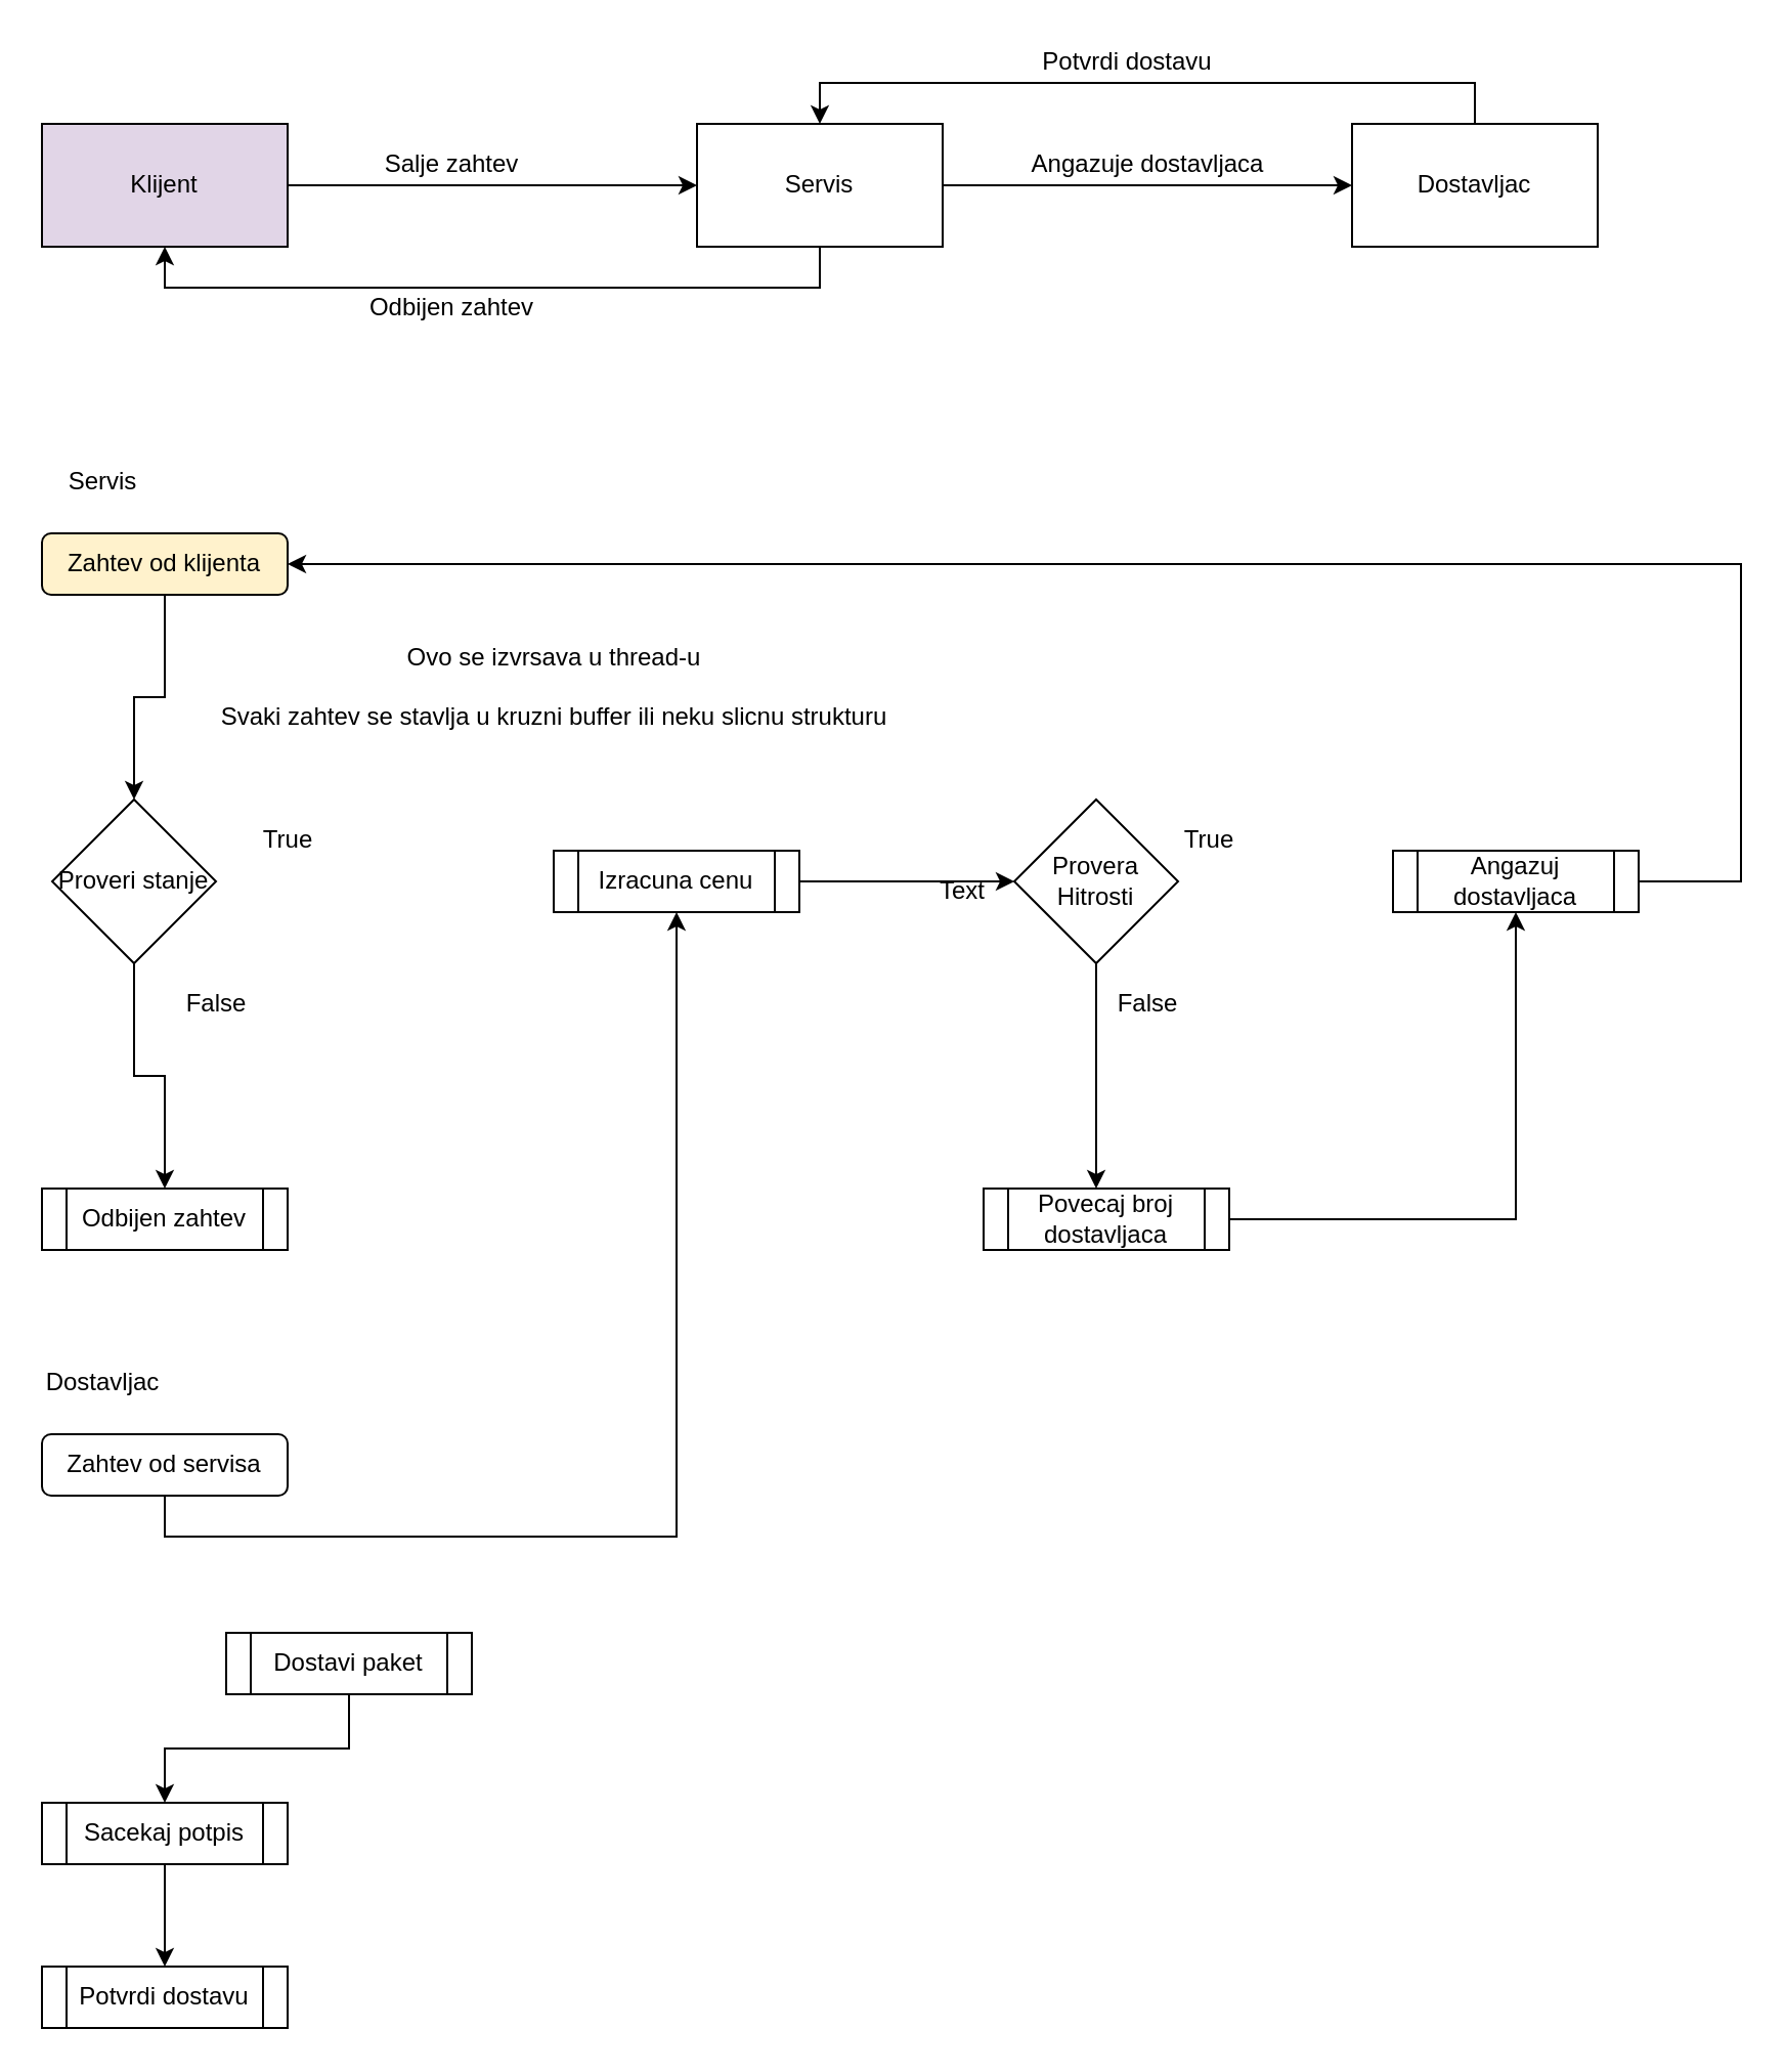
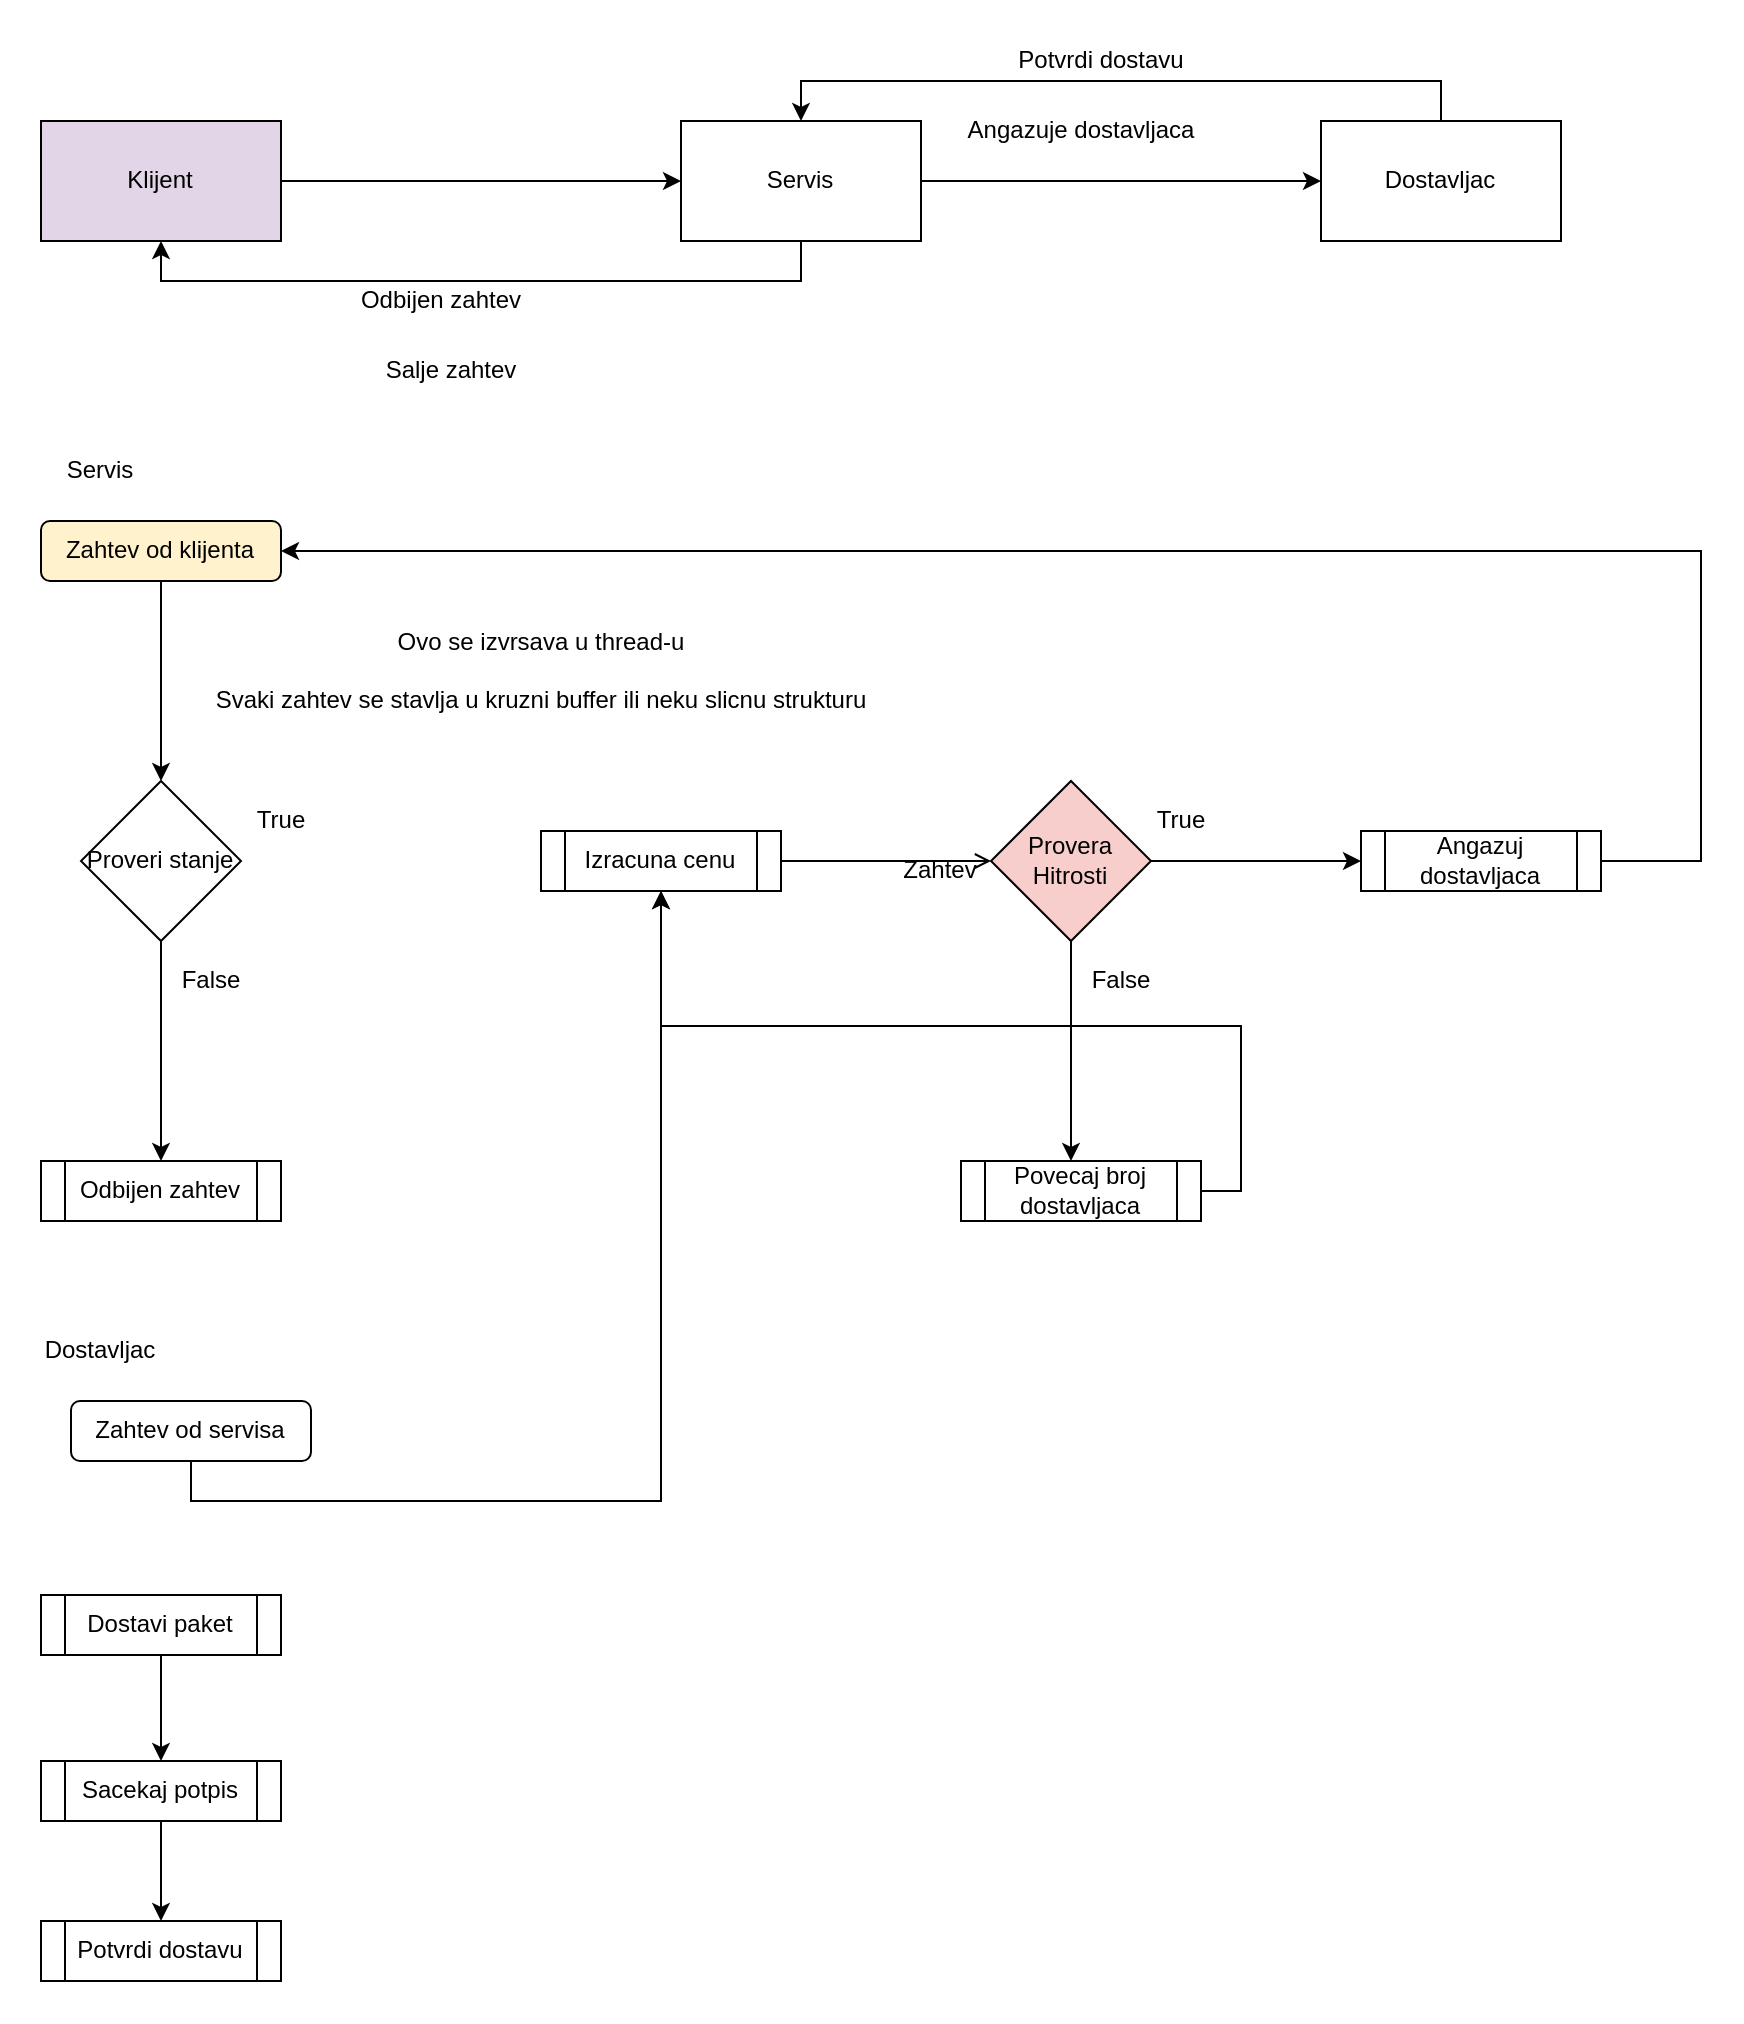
- <mxCell id="9" value="Salje zahtev" style="text;html=1;align=center;verticalAlign=middle;resizable=0;points=[];autosize=1;strokeColor=none;fillColor=none;" vertex="1" parent="1"><mxGeometry x="180" y="70" width="80" height="20" as="geometry" /></mxCell>
+ <mxCell id="9" value="Salje zahtev" style="text;html=1;align=center;verticalAlign=middle;resizable=0;points=[];autosize=1;strokeColor=none;fillColor=none;" vertex="1" parent="1"><mxGeometry x="185" y="175" width="80" height="20" as="geometry" /></mxCell>
- <mxCell id="10" value="Angazuje dostavljaca&lt;br&gt;" style="text;html=1;align=center;verticalAlign=middle;resizable=0;points=[];autosize=1;strokeColor=none;fillColor=none;" vertex="1" parent="1"><mxGeometry x="495" y="70" width="130" height="20" as="geometry" /></mxCell>
+ <mxCell id="10" value="Angazuje dostavljaca&lt;br&gt;" style="text;html=1;align=center;verticalAlign=middle;resizable=0;points=[];autosize=1;strokeColor=none;fillColor=none;" vertex="1" parent="1"><mxGeometry x="475" y="55" width="130" height="20" as="geometry" /></mxCell>
- <mxCell id="17" value="Proveri stanje&lt;br&gt;" style="rhombus;whiteSpace=wrap;html=1;direction=east;" vertex="1" parent="1"><mxGeometry x="25" y="390" width="80" height="80" as="geometry" /></mxCell>
+ <mxCell id="17" value="Proveri stanje&lt;br&gt;" style="rhombus;whiteSpace=wrap;html=1;direction=east;" vertex="1" parent="1"><mxGeometry x="40" y="390" width="80" height="80" as="geometry" /></mxCell>
- <mxCell id="14" style="edgeStyle=orthogonalEdgeStyle;rounded=0;orthogonalLoop=1;jettySize=auto;html=1;exitX=1;exitY=0.5;exitDx=0;exitDy=0;entryX=0;entryY=0.5;entryDx=0;entryDy=0;" edge="1" parent="1" source="15" target="21"><mxGeometry relative="1" as="geometry"><mxPoint x="240" y="630" as="targetPoint" /></mxGeometry></mxCell>
+ <mxCell id="14" style="edgeStyle=orthogonalEdgeStyle;rounded=0;orthogonalLoop=1;jettySize=auto;html=1;exitX=1;exitY=0.5;exitDx=0;exitDy=0;entryX=0;entryY=0.5;entryDx=0;entryDy=0;endArrow=open;" edge="1" parent="1" source="15" target="21"><mxGeometry relative="1" as="geometry"><mxPoint x="240" y="630" as="targetPoint" /></mxGeometry></mxCell>
- <mxCell id="21" value="Provera Hitrosti" style="rhombus;whiteSpace=wrap;html=1;" vertex="1" parent="1"><mxGeometry x="495" y="390" width="80" height="80" as="geometry" /></mxCell>
+ <mxCell id="21" value="Provera Hitrosti" style="rhombus;whiteSpace=wrap;html=1;fillColor=#f8cecc;" vertex="1" parent="1"><mxGeometry x="495" y="390" width="80" height="80" as="geometry" /></mxCell>
+ <mxCell id="19" style="edgeStyle=orthogonalEdgeStyle;rounded=0;orthogonalLoop=1;jettySize=auto;html=1;exitX=1;exitY=0.5;exitDx=0;exitDy=0;entryX=0;entryY=0.5;entryDx=0;entryDy=0;" edge="1" parent="1" source="21" target="23"><mxGeometry relative="1" as="geometry"><mxPoint x="690" y="430" as="targetPoint" /></mxGeometry></mxCell>
- <mxCell id="28" value="Text" style="text;html=1;strokeColor=none;fillColor=none;align=center;verticalAlign=middle;whiteSpace=wrap;rounded=0;" vertex="1" parent="1"><mxGeometry x="440" y="420" width="60" height="30" as="geometry" /></mxCell>
+ <mxCell id="28" value="Zahtev" style="text;html=1;strokeColor=none;fillColor=none;align=center;verticalAlign=middle;whiteSpace=wrap;rounded=0;" vertex="1" parent="1"><mxGeometry x="440" y="420" width="60" height="30" as="geometry" /></mxCell>
- <mxCell id="30" style="edgeStyle=orthogonalEdgeStyle;rounded=0;orthogonalLoop=1;jettySize=auto;html=1;exitX=1;exitY=0.5;exitDx=0;exitDy=0;" edge="1" parent="1" source="31" target="23"><mxGeometry relative="1" as="geometry"><mxPoint x="850" y="420" as="targetPoint" /></mxGeometry></mxCell>
+ <mxCell id="30" style="edgeStyle=orthogonalEdgeStyle;rounded=0;orthogonalLoop=1;jettySize=auto;html=1;exitX=1;exitY=0.5;exitDx=0;exitDy=0;" edge="1" parent="1" source="31" target="15"><mxGeometry relative="1" as="geometry"><mxPoint x="850" y="420" as="targetPoint" /></mxGeometry></mxCell>
- <mxCell id="34" value="Zahtev od servisa" style="rounded=1;whiteSpace=wrap;html=1;" vertex="1" parent="1"><mxGeometry x="20" y="700" width="120" height="30" as="geometry" /></mxCell>
+ <mxCell id="34" value="Zahtev od servisa" style="rounded=1;whiteSpace=wrap;html=1;" vertex="1" parent="1"><mxGeometry x="35" y="700" width="120" height="30" as="geometry" /></mxCell>
- <mxCell id="36" value="Dostavi paket" style="shape=process;whiteSpace=wrap;html=1;backgroundOutline=1;" vertex="1" parent="1"><mxGeometry x="110" y="797" width="120" height="30" as="geometry" /></mxCell>
+ <mxCell id="36" value="Dostavi paket" style="shape=process;whiteSpace=wrap;html=1;backgroundOutline=1;" vertex="1" parent="1"><mxGeometry x="20" y="797" width="120" height="30" as="geometry" /></mxCell>
